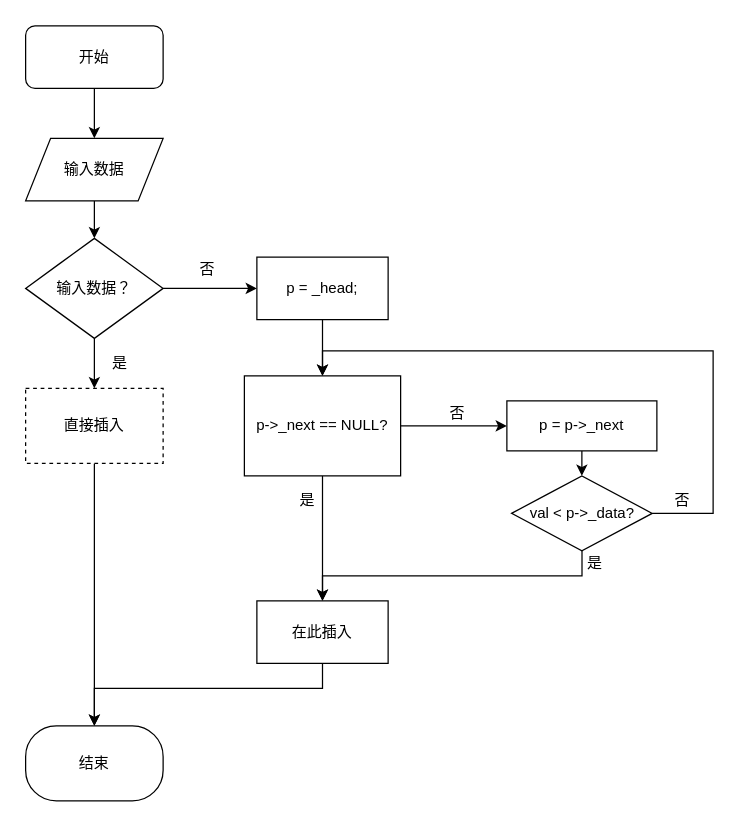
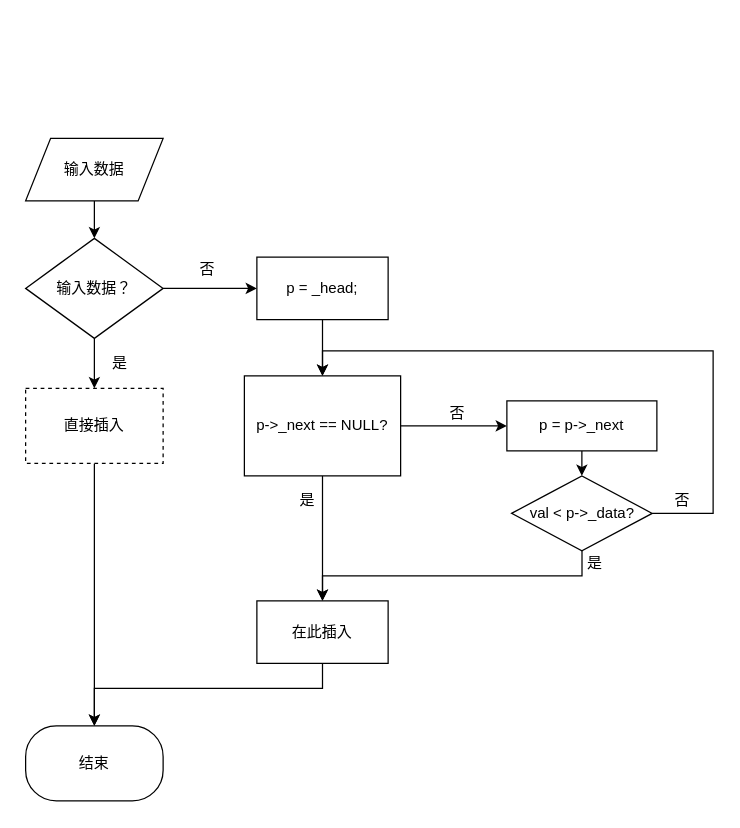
- <mxCell id="3" value="开始" style="rounded=1;whiteSpace=wrap;html=1;" vertex="1" parent="1"><mxGeometry x="20" y="20" width="110" height="50" as="geometry" /></mxCell>
- <mxCell id="2" value="" style="edgeStyle=orthogonalEdgeStyle;rounded=0;orthogonalLoop=1;jettySize=auto;html=1;" edge="1" parent="1" source="3" target="5"><mxGeometry relative="1" as="geometry" /></mxCell>
